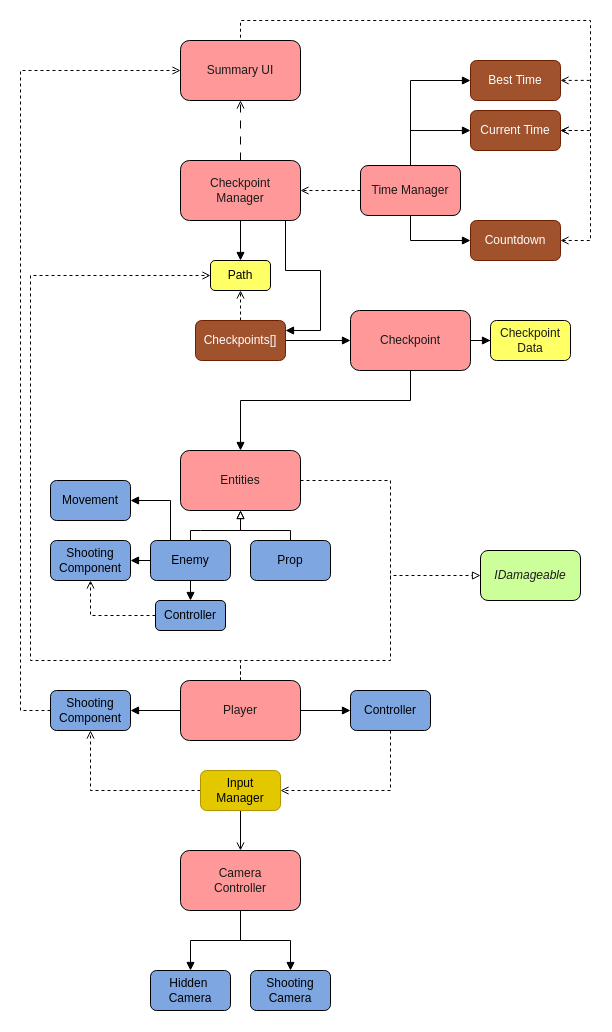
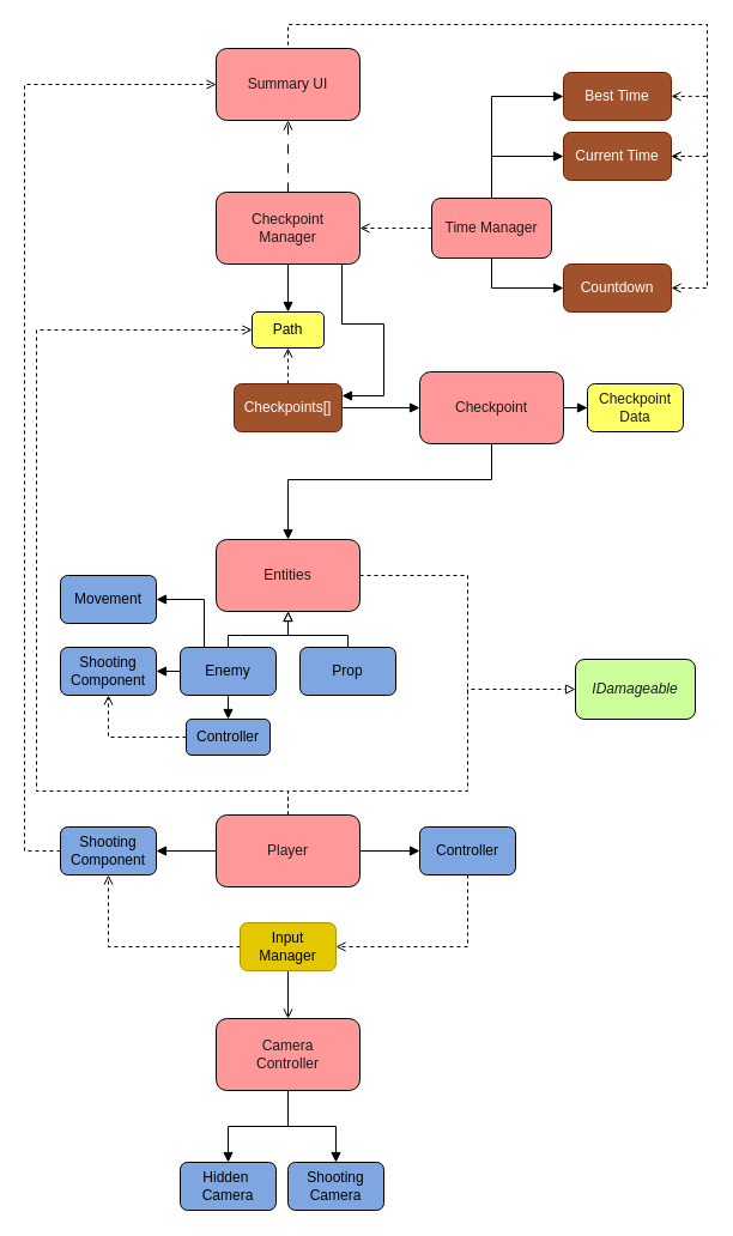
- <mxCell id="51" value="Shooting&lt;br&gt;Camera" style="rounded=1;whiteSpace=wrap;html=1;fillColor=#7EA6E0;" parent="1" vertex="1"><mxGeometry x="250" y="970" width="80" height="40" as="geometry" /></mxCell>
+ <mxCell id="51" value="Shooting&lt;br&gt;Camera" style="rounded=1;whiteSpace=wrap;html=1;fillColor=#7EA6E0;" parent="1" vertex="1"><mxGeometry x="240" y="970" width="80" height="40" as="geometry" /></mxCell>
